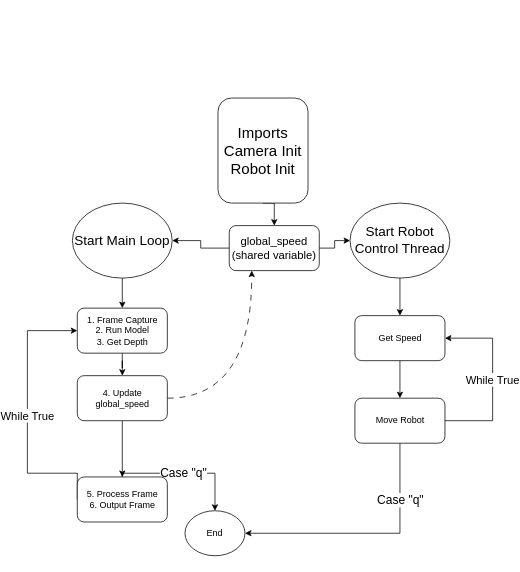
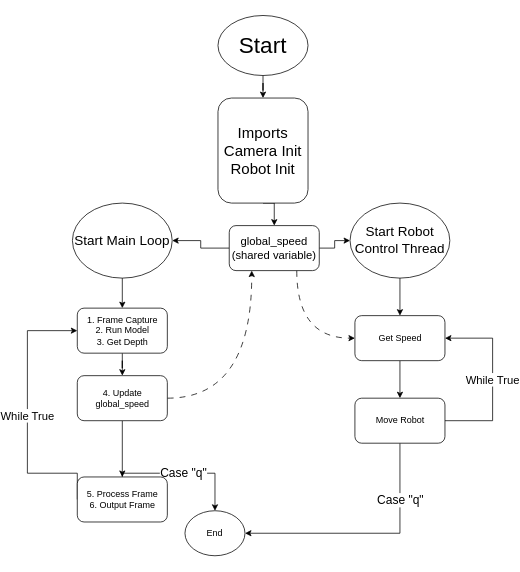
+ <mxCell id="3" value="&lt;font style=&quot;font-size: 30px;&quot;&gt;Start&lt;/font&gt;" style="ellipse;whiteSpace=wrap;html=1;" vertex="1" parent="1"><mxGeometry x="274" y="20" width="120" height="80" as="geometry" /></mxCell>
+ <mxCell id="2" value="" style="edgeStyle=orthogonalEdgeStyle;rounded=0;orthogonalLoop=1;jettySize=auto;html=1;" edge="1" parent="1" source="3" target="5"><mxGeometry relative="1" as="geometry" /></mxCell>
+ <mxCell id="8" style="edgeStyle=orthogonalEdgeStyle;rounded=0;orthogonalLoop=1;jettySize=auto;html=1;exitX=0.75;exitY=1;exitDx=0;exitDy=0;entryX=0;entryY=0.5;entryDx=0;entryDy=0;dashed=1;dashPattern=8 8;curved=1;" edge="1" parent="1" source="9" target="25"><mxGeometry relative="1" as="geometry" /></mxCell>
